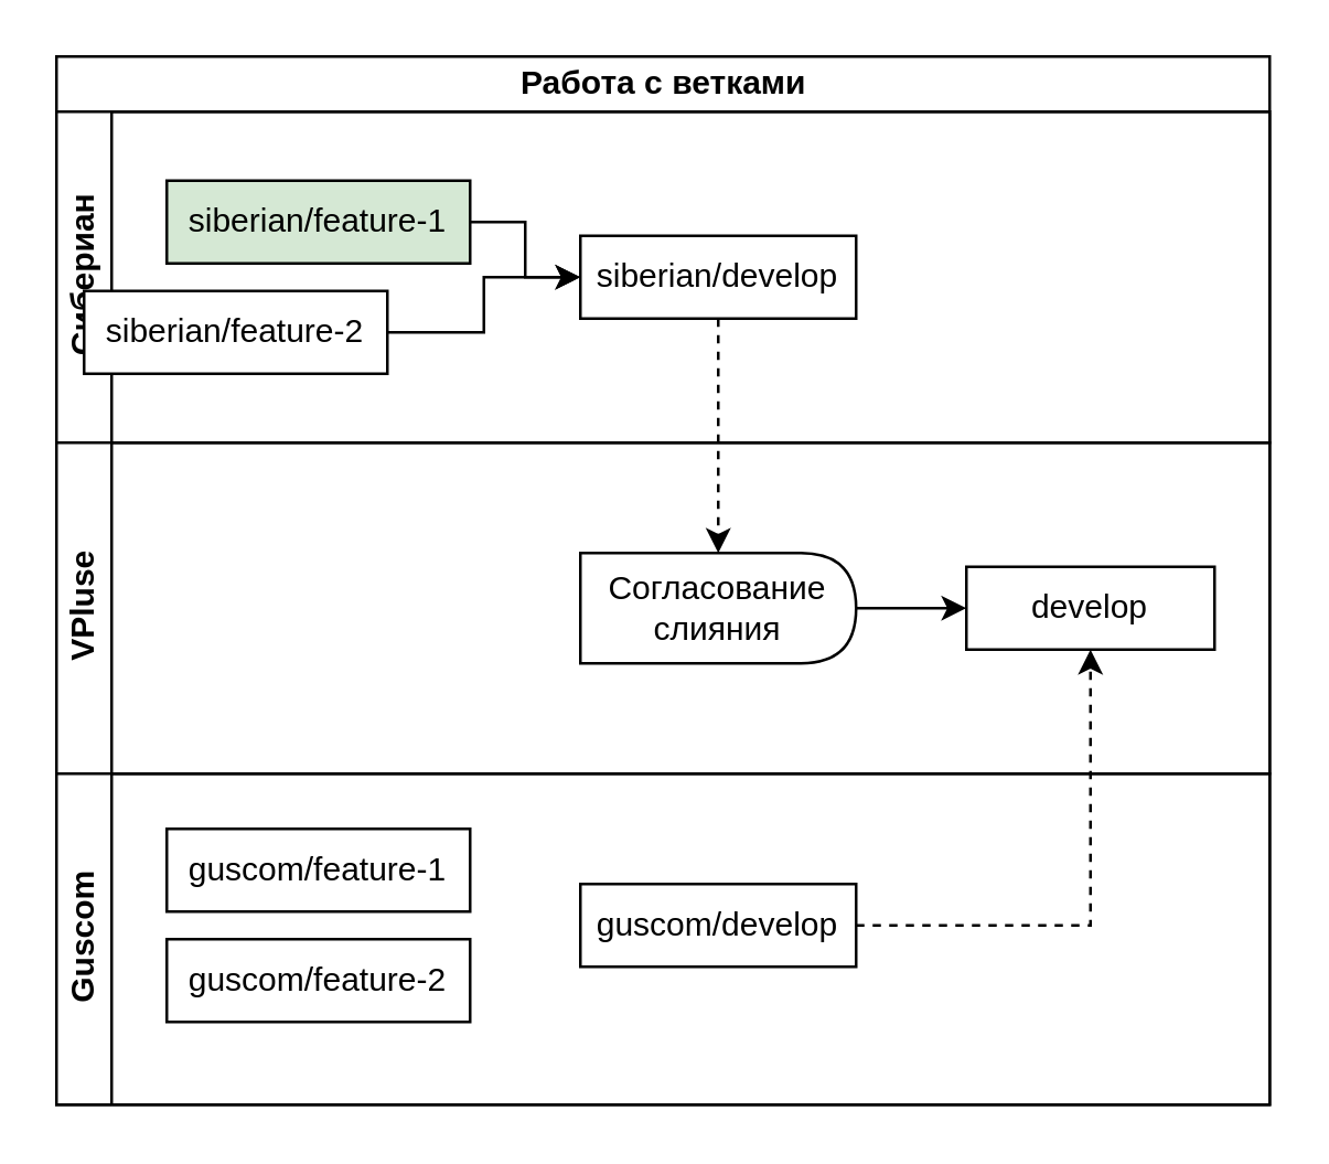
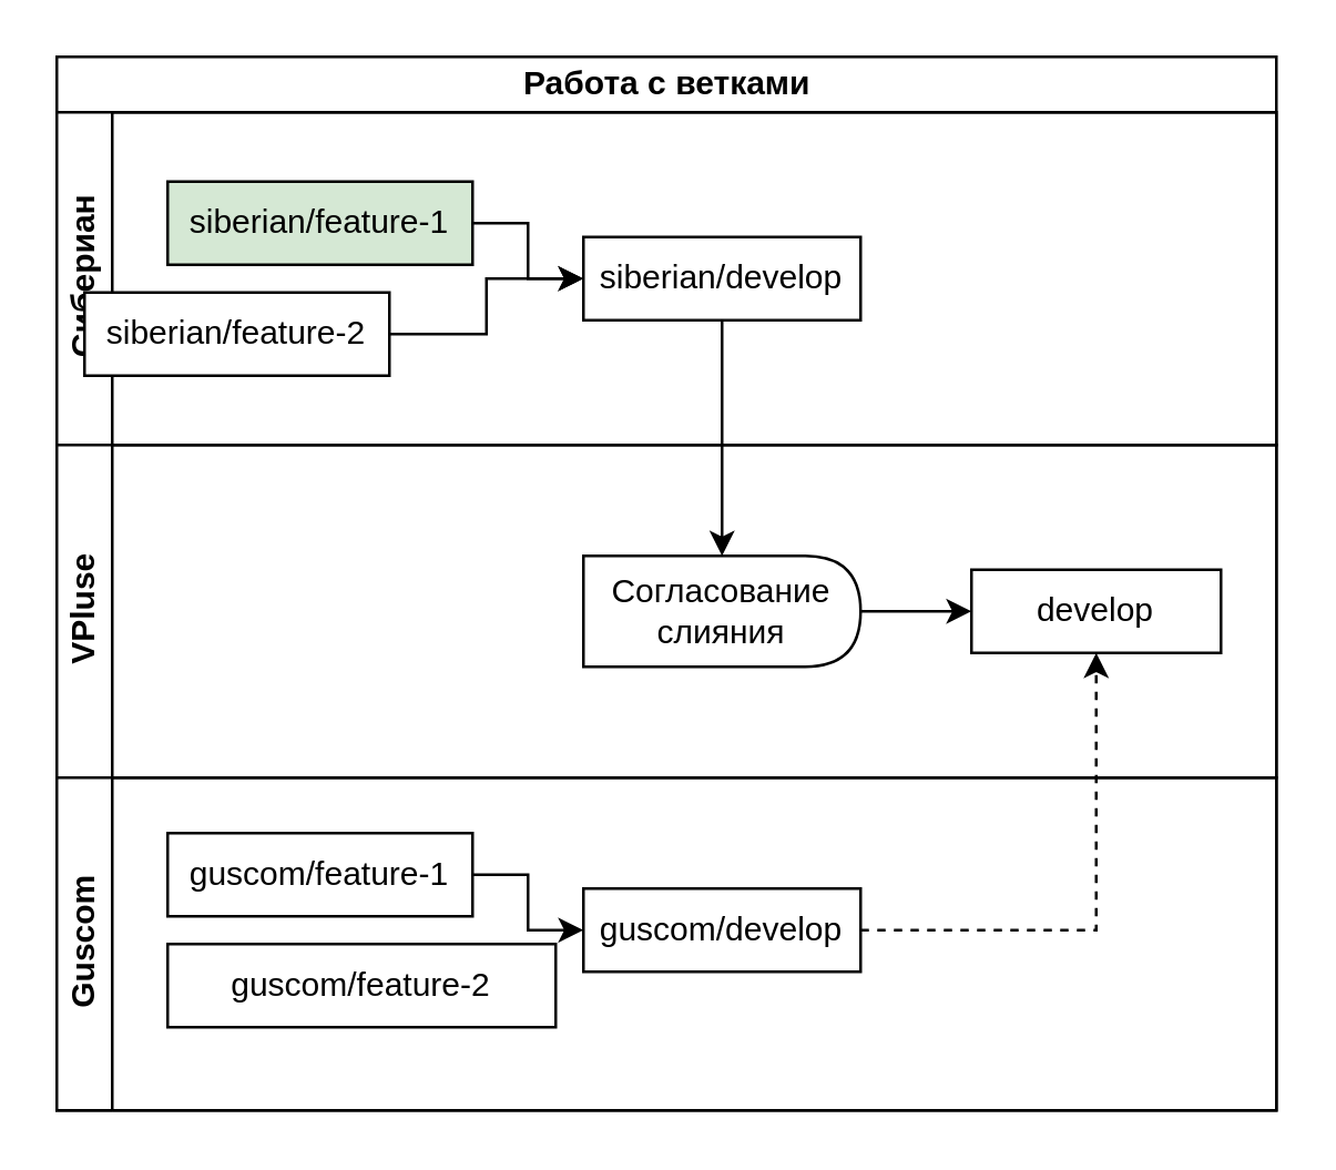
- <mxCell id="18" style="edgeStyle=orthogonalEdgeStyle;rounded=0;orthogonalLoop=1;jettySize=auto;html=1;dashed=1;" edge="1" parent="2" source="8" target="12"><mxGeometry relative="1" as="geometry" /></mxCell>
+ <mxCell id="18" style="edgeStyle=orthogonalEdgeStyle;rounded=0;orthogonalLoop=1;jettySize=auto;html=1;dashed=0;" edge="1" parent="2" source="8" target="12"><mxGeometry relative="1" as="geometry" /></mxCell>
+ <mxCell id="15" style="edgeStyle=orthogonalEdgeStyle;rounded=0;orthogonalLoop=1;jettySize=auto;html=1;" edge="1" parent="13" source="16" target="17"><mxGeometry relative="1" as="geometry" /></mxCell>
- <mxCell id="14" value="guscom/feature-2" style="whiteSpace=wrap;html=1;" vertex="1" parent="13"><mxGeometry x="40" y="60" width="110" height="30" as="geometry" /></mxCell>
+ <mxCell id="14" value="guscom/feature-2" style="whiteSpace=wrap;html=1;" vertex="1" parent="13"><mxGeometry x="40" y="60" width="140" height="30" as="geometry" /></mxCell>
